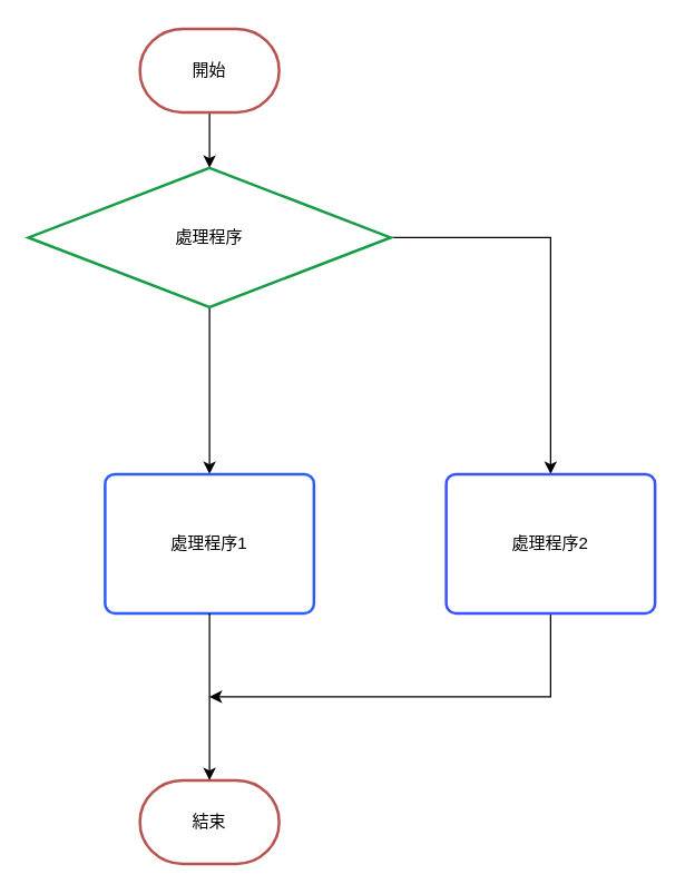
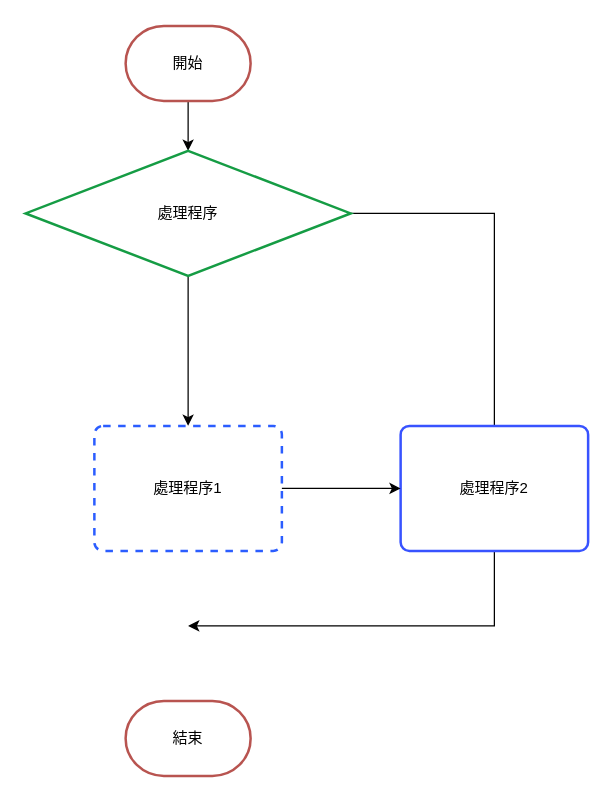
- <mxCell id="5" style="edgeStyle=orthogonalEdgeStyle;rounded=0;orthogonalLoop=1;jettySize=auto;html=1;exitX=1;exitY=0.5;exitDx=0;exitDy=0;exitPerimeter=0;entryX=0.5;entryY=0;entryDx=0;entryDy=0;" edge="1" parent="1" source="6" target="10"><mxGeometry relative="1" as="geometry" /></mxCell>
+ <mxCell id="5" style="edgeStyle=orthogonalEdgeStyle;rounded=0;orthogonalLoop=1;jettySize=auto;html=1;exitX=1;exitY=0.5;exitDx=0;exitDy=0;exitPerimeter=0;entryX=0.5;entryY=0;entryDx=0;entryDy=0;endArrow=none;" edge="1" parent="1" source="6" target="10"><mxGeometry relative="1" as="geometry" /></mxCell>
- <mxCell id="7" value="處理程序1" style="rounded=1;whiteSpace=wrap;html=1;absoluteArcSize=1;arcSize=14;strokeWidth=2;strokeColor=#2B5DFF;" vertex="1" parent="1"><mxGeometry x="75" y="340" width="150" height="100" as="geometry" /></mxCell>
+ <mxCell id="7" value="處理程序1" style="rounded=1;whiteSpace=wrap;html=1;absoluteArcSize=1;arcSize=14;strokeWidth=2;strokeColor=#2B5DFF;dashed=1;" vertex="1" parent="1"><mxGeometry x="75" y="340" width="150" height="100" as="geometry" /></mxCell>
- <mxCell id="11" style="edgeStyle=orthogonalEdgeStyle;rounded=0;orthogonalLoop=1;jettySize=auto;html=1;entryX=0.5;entryY=0;entryDx=0;entryDy=0;entryPerimeter=0;" edge="1" parent="1" source="7" target="8"><mxGeometry relative="1" as="geometry" /></mxCell>
+ <mxCell id="11" style="edgeStyle=orthogonalEdgeStyle;rounded=0;orthogonalLoop=1;jettySize=auto;html=1;" edge="1" parent="1" source="7" target="10"><mxGeometry relative="1" as="geometry" /></mxCell>
